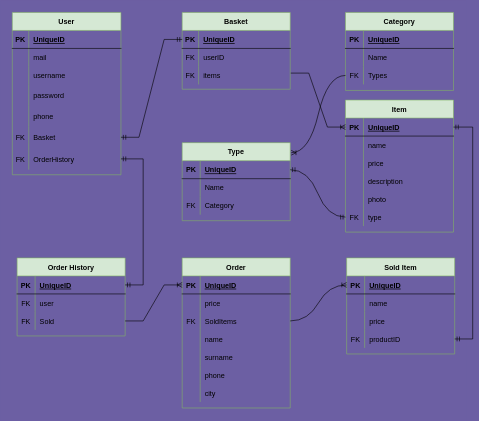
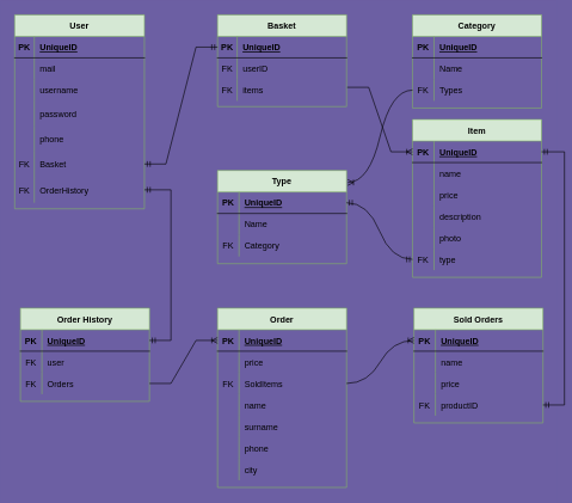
- <mxCell id="12" value="Sold Item" style="shape=table;startSize=30;container=1;collapsible=1;childLayout=tableLayout;fixedRows=1;rowLines=0;fontStyle=1;align=center;resizeLast=1;fillColor=#d5e8d4;strokeColor=#82b366;" parent="1" vertex="1"><mxGeometry x="577" y="429" width="180" height="160" as="geometry" /></mxCell>
+ <mxCell id="12" value="Sold Orders" style="shape=table;startSize=30;container=1;collapsible=1;childLayout=tableLayout;fixedRows=1;rowLines=0;fontStyle=1;align=center;resizeLast=1;fillColor=#d5e8d4;strokeColor=#82b366;" parent="1" vertex="1"><mxGeometry x="577" y="429" width="180" height="160" as="geometry" /></mxCell>
- <mxCell id="122" value="Sold" style="shape=partialRectangle;connectable=0;fillColor=none;top=0;left=0;bottom=0;right=0;align=left;spacingLeft=6;overflow=hidden;" parent="120" vertex="1"><mxGeometry x="30" width="150" height="30" as="geometry"><mxRectangle width="150" height="30" as="alternateBounds" /></mxGeometry></mxCell>
+ <mxCell id="122" value="Orders" style="shape=partialRectangle;connectable=0;fillColor=none;top=0;left=0;bottom=0;right=0;align=left;spacingLeft=6;overflow=hidden;" parent="120" vertex="1"><mxGeometry x="30" width="150" height="30" as="geometry"><mxRectangle width="150" height="30" as="alternateBounds" /></mxGeometry></mxCell>
